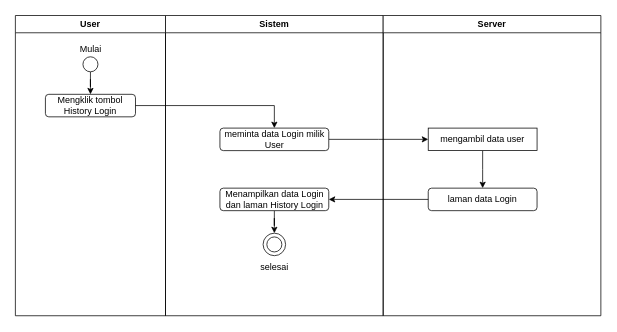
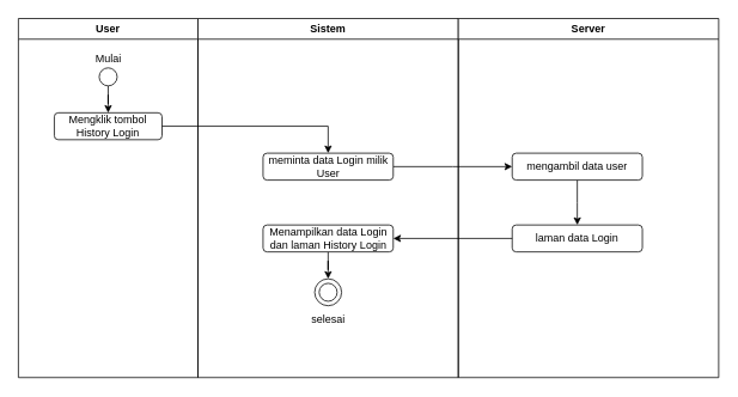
- <mxCell id="17" value="mengambil data user" style="whiteSpace=wrap;html=1;rounded=0;" parent="15" vertex="1"><mxGeometry x="60" y="150" width="145" height="30" as="geometry" /></mxCell>
+ <mxCell id="17" value="mengambil data user" style="rounded=1;whiteSpace=wrap;html=1;" parent="15" vertex="1"><mxGeometry x="60" y="150" width="145" height="30" as="geometry" /></mxCell>
